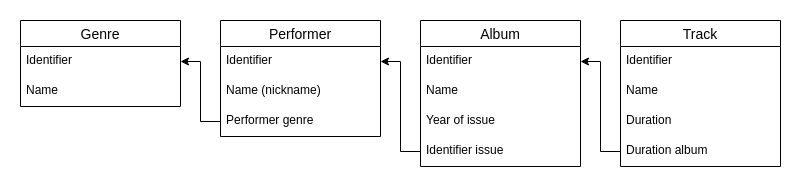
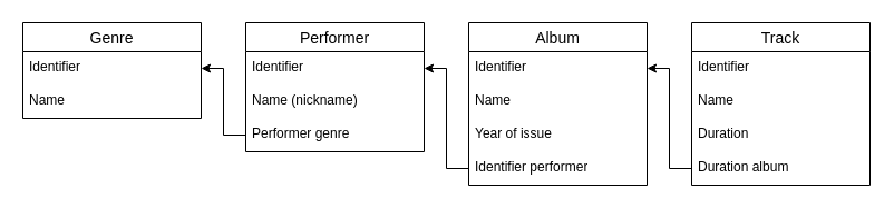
- <mxCell id="13" value="Identifier issue" style="text;strokeColor=none;fillColor=none;spacingLeft=4;spacingRight=4;overflow=hidden;rotatable=0;points=[[0,0.5],[1,0.5]];portConstraint=eastwest;fontSize=12;whiteSpace=wrap;html=1;" vertex="1" parent="9"><mxGeometry y="116" width="160" height="30" as="geometry" /></mxCell>
+ <mxCell id="13" value="Identifier performer" style="text;strokeColor=none;fillColor=none;spacingLeft=4;spacingRight=4;overflow=hidden;rotatable=0;points=[[0,0.5],[1,0.5]];portConstraint=eastwest;fontSize=12;whiteSpace=wrap;html=1;" vertex="1" parent="9"><mxGeometry y="116" width="160" height="30" as="geometry" /></mxCell>
